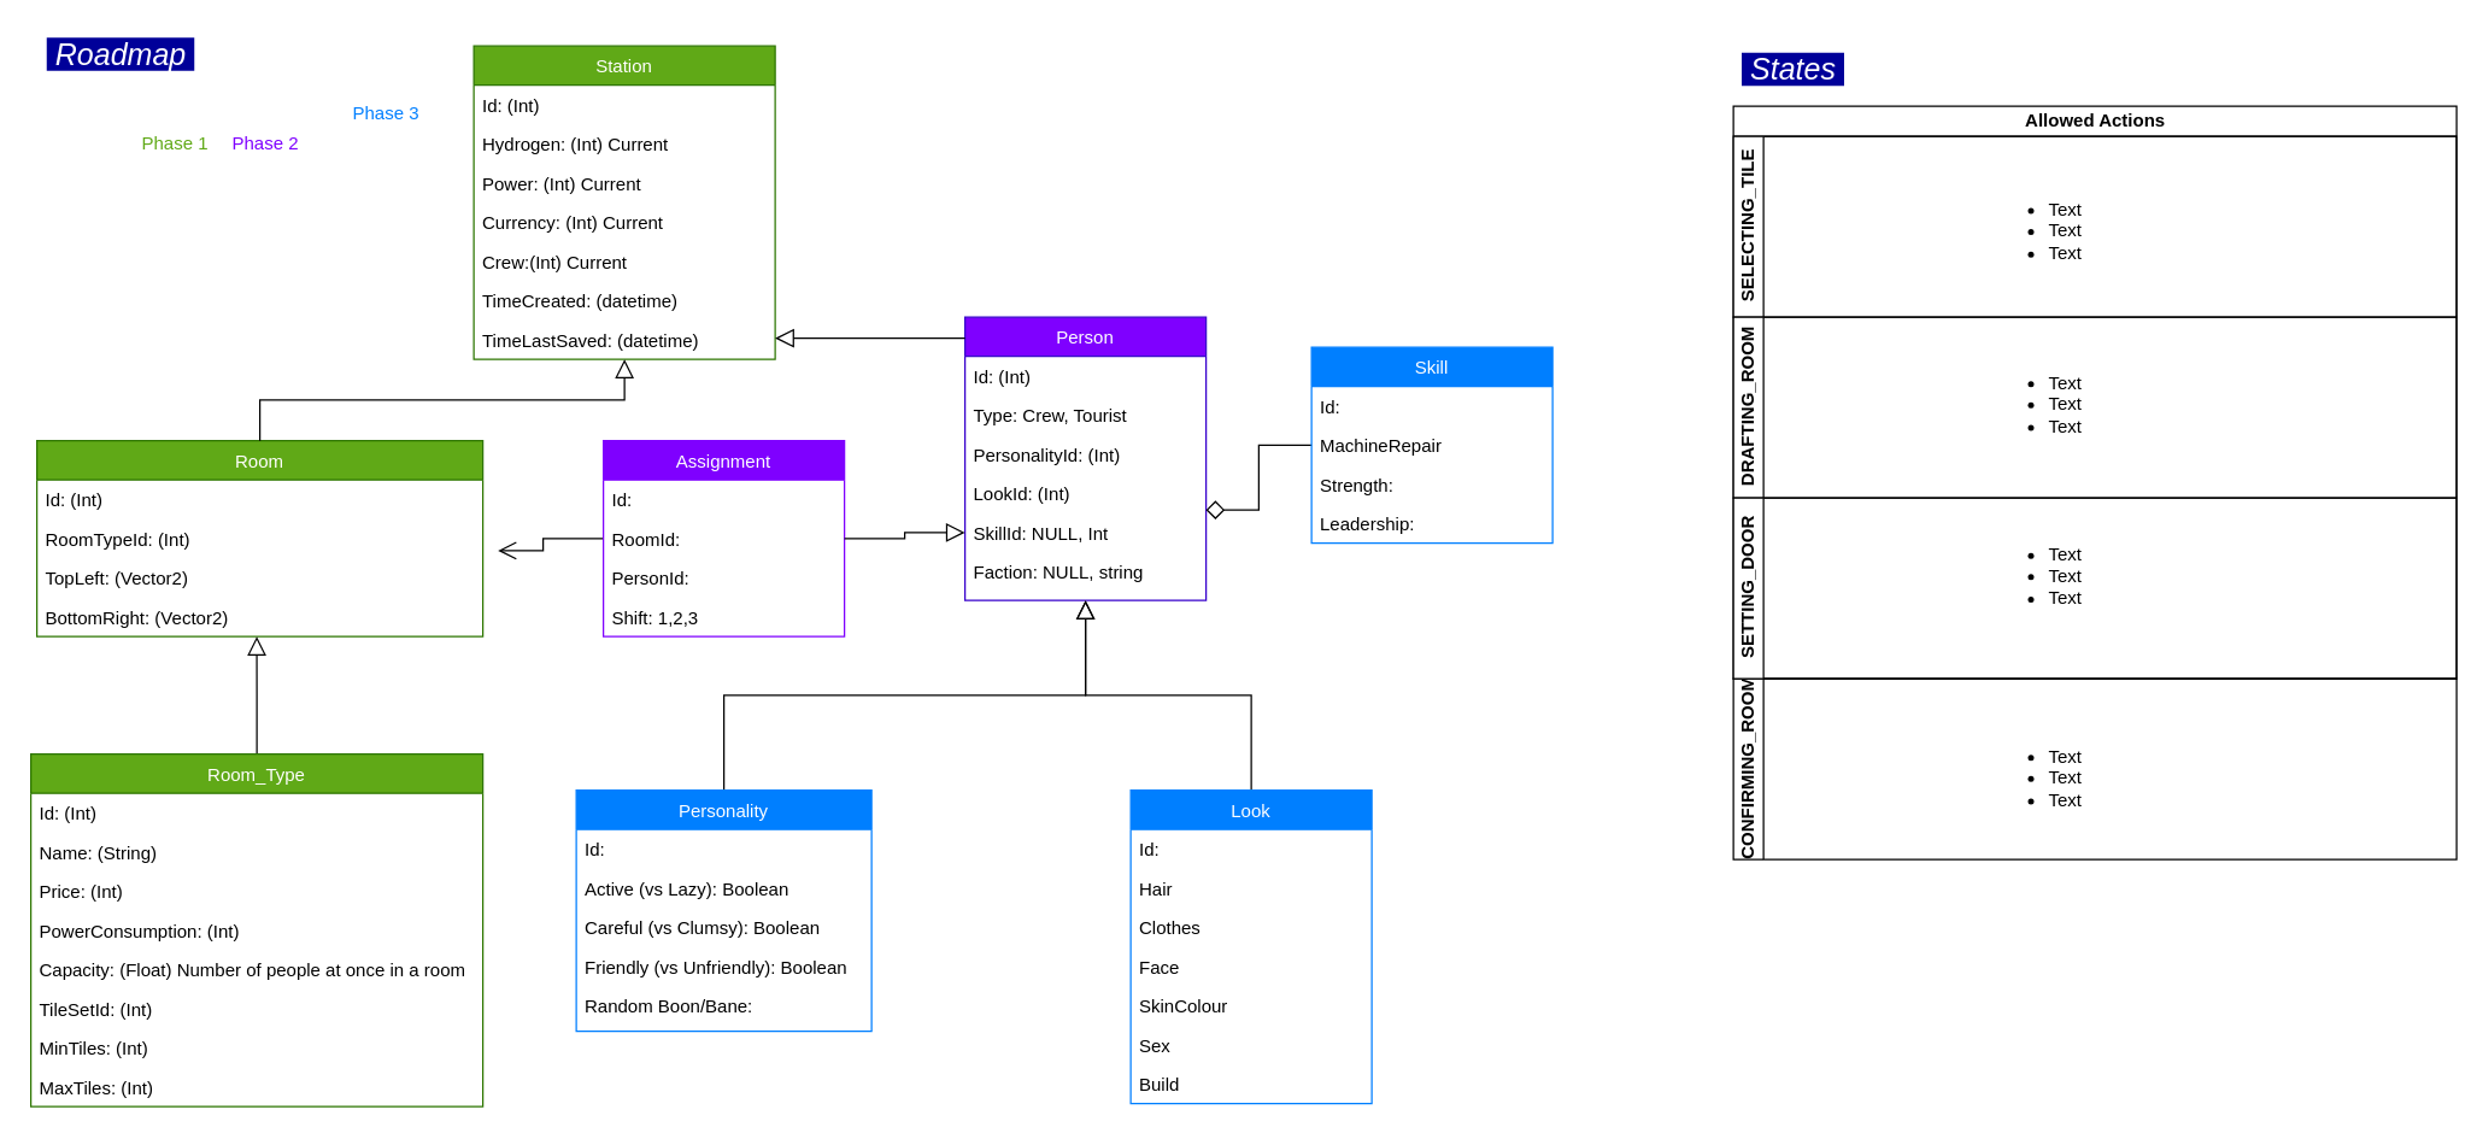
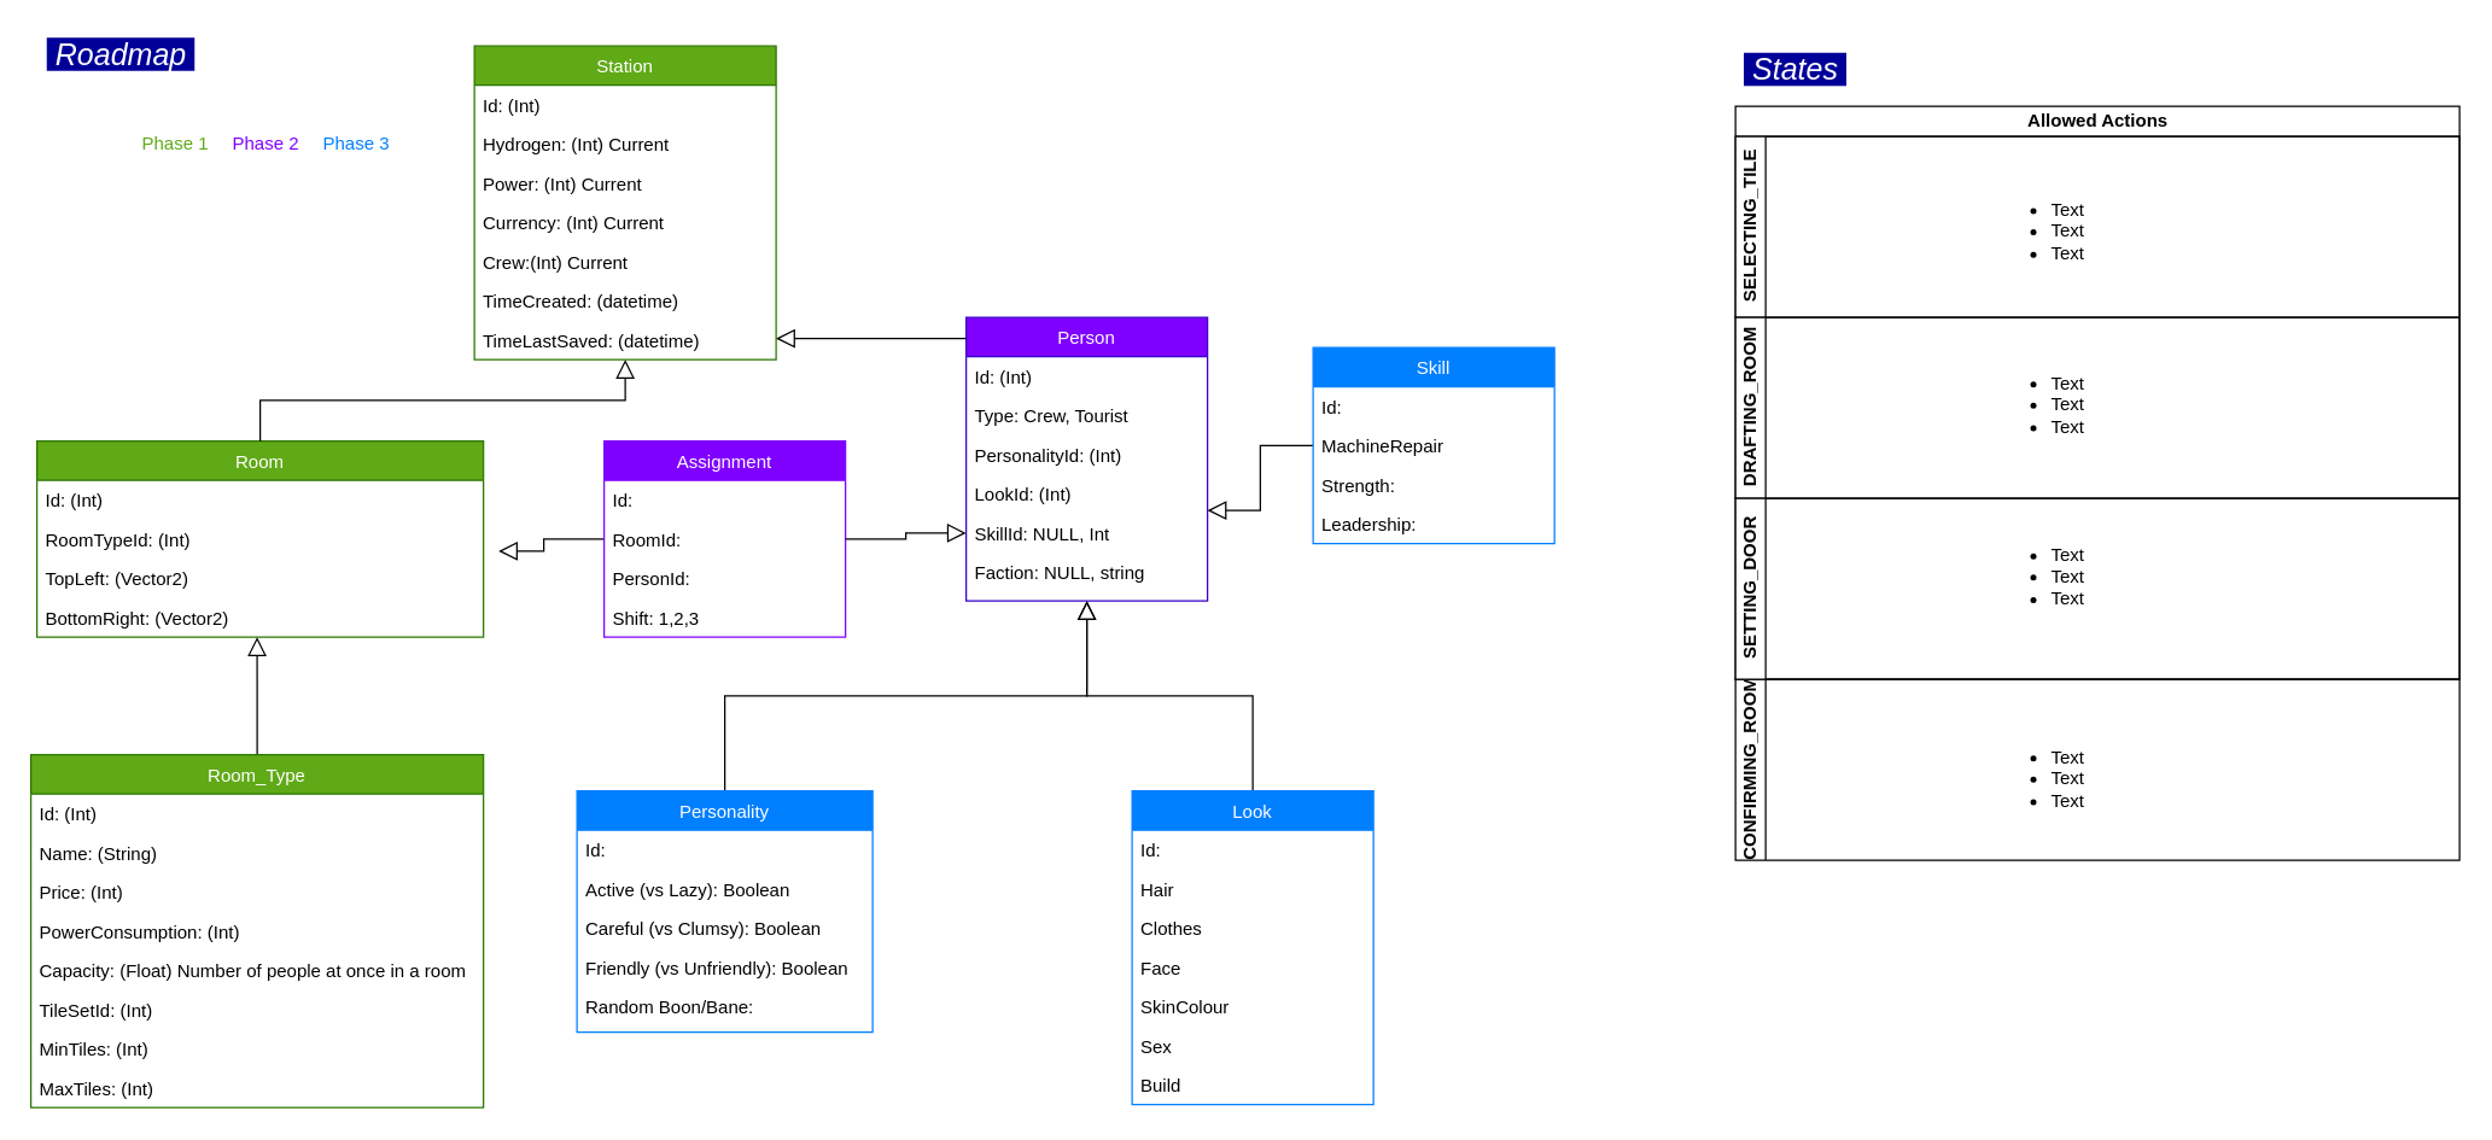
- <mxCell id="58" value="&lt;font color=&quot;#007fff&quot;&gt;Phase 3&lt;/font&gt;" style="text;strokeColor=none;align=center;fillColor=none;html=1;verticalAlign=middle;whiteSpace=wrap;rounded=0;strokeWidth=1;" parent="1" vertex="1"><mxGeometry x="226" y="60" width="60" height="30" as="geometry" /></mxCell>
+ <mxCell id="58" value="&lt;font color=&quot;#007fff&quot;&gt;Phase 3&lt;/font&gt;" style="text;strokeColor=none;align=center;fillColor=none;html=1;verticalAlign=middle;whiteSpace=wrap;rounded=0;strokeWidth=1;" parent="1" vertex="1"><mxGeometry x="206" y="80" width="60" height="30" as="geometry" /></mxCell>
- <mxCell id="50" style="edgeStyle=orthogonalEdgeStyle;rounded=0;orthogonalLoop=1;jettySize=auto;html=1;entryX=1;entryY=0.923;entryDx=0;entryDy=0;entryPerimeter=0;endArrow=diamond;endFill=0;endSize=10;" parent="1" source="51" target="20" edge="1"><mxGeometry relative="1" as="geometry" /></mxCell>
+ <mxCell id="50" style="edgeStyle=orthogonalEdgeStyle;rounded=0;orthogonalLoop=1;jettySize=auto;html=1;entryX=1;entryY=0.923;entryDx=0;entryDy=0;entryPerimeter=0;endArrow=block;endFill=0;endSize=10;" parent="1" source="51" target="20" edge="1"><mxGeometry relative="1" as="geometry" /></mxCell>
- <mxCell id="59" style="edgeStyle=orthogonalEdgeStyle;rounded=0;orthogonalLoop=1;jettySize=auto;html=1;entryX=1.034;entryY=0.808;entryDx=0;entryDy=0;entryPerimeter=0;endArrow=open;endFill=0;endSize=10;" parent="1" source="60" target="12" edge="1"><mxGeometry relative="1" as="geometry" /></mxCell>
+ <mxCell id="59" style="edgeStyle=orthogonalEdgeStyle;rounded=0;orthogonalLoop=1;jettySize=auto;html=1;entryX=1.034;entryY=0.808;entryDx=0;entryDy=0;entryPerimeter=0;endArrow=block;endFill=0;endSize=10;" parent="1" source="60" target="12" edge="1"><mxGeometry relative="1" as="geometry" /></mxCell>
